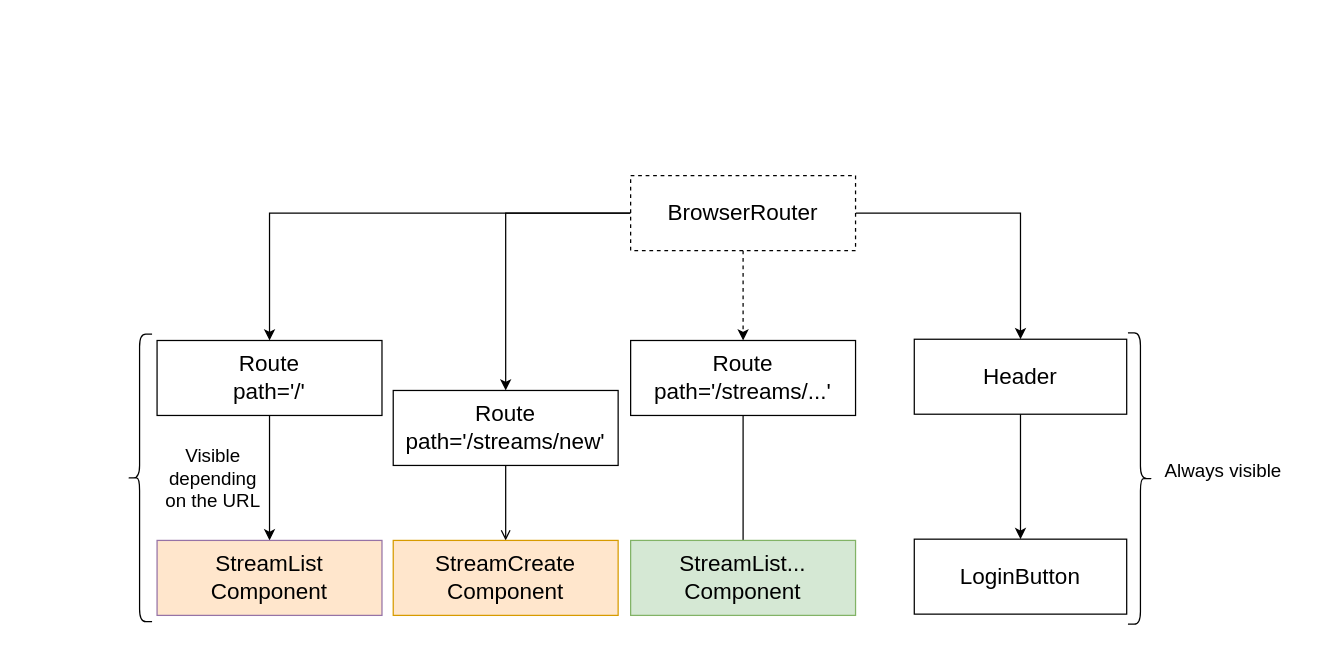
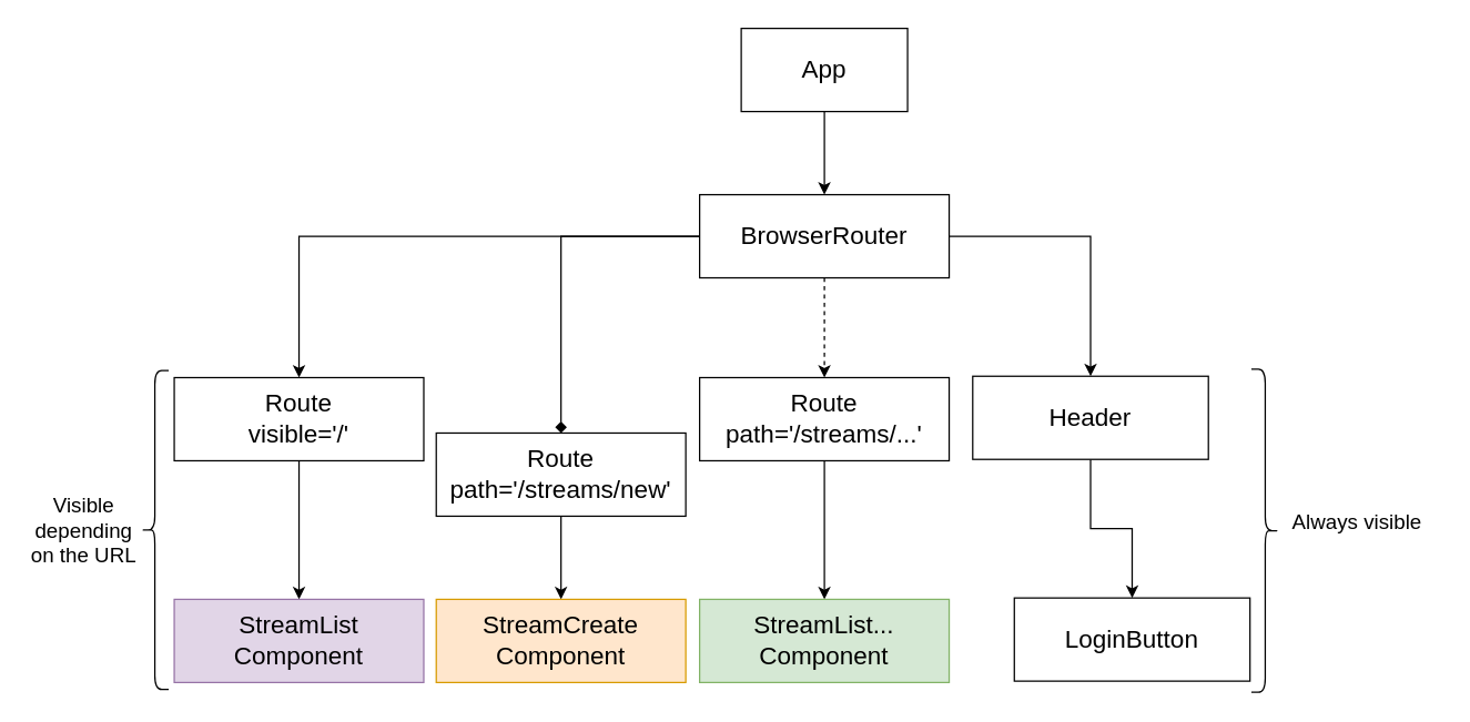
+ <mxCell id="4" value="&lt;font style=&quot;font-size: 18px;&quot;&gt;App&lt;/font&gt;" style="rounded=0;whiteSpace=wrap;html=1;" parent="1" vertex="1"><mxGeometry x="534" y="20" width="120" height="60" as="geometry" /></mxCell>
+ <mxCell id="3" style="edgeStyle=orthogonalEdgeStyle;rounded=0;orthogonalLoop=1;jettySize=auto;html=1;fontSize=18;" parent="1" source="4" target="10" edge="1"><mxGeometry relative="1" as="geometry" /></mxCell>
- <mxCell id="10" value="&lt;font style=&quot;font-size: 18px;&quot;&gt;BrowserRouter&lt;/font&gt;" style="rounded=0;whiteSpace=wrap;html=1;dashed=1;" parent="1" vertex="1"><mxGeometry x="504" y="140" width="180" height="60" as="geometry" /></mxCell>
+ <mxCell id="10" value="&lt;font style=&quot;font-size: 18px;&quot;&gt;BrowserRouter&lt;/font&gt;" style="rounded=0;whiteSpace=wrap;html=1;" parent="1" vertex="1"><mxGeometry x="504" y="140" width="180" height="60" as="geometry" /></mxCell>
- <mxCell id="6" value="&lt;font style=&quot;font-size: 18px;&quot;&gt;Header&lt;/font&gt;" style="rounded=0;whiteSpace=wrap;html=1;" parent="1" vertex="1"><mxGeometry x="731" y="271" width="170" height="60" as="geometry" /></mxCell>
+ <mxCell id="6" value="&lt;font style=&quot;font-size: 18px;&quot;&gt;Header&lt;/font&gt;" style="rounded=0;whiteSpace=wrap;html=1;" parent="1" vertex="1"><mxGeometry x="701" y="271" width="170" height="60" as="geometry" /></mxCell>
- <mxCell id="14" value="&lt;font style=&quot;font-size: 18px;&quot;&gt;Route&lt;br&gt;path='/'&lt;br&gt;&lt;/font&gt;" style="rounded=0;whiteSpace=wrap;html=1;" parent="1" vertex="1"><mxGeometry x="125" y="272" width="180" height="60" as="geometry" /></mxCell>
+ <mxCell id="14" value="&lt;font style=&quot;font-size: 18px;&quot;&gt;Route&lt;br&gt;visible='/'&lt;br&gt;&lt;/font&gt;" style="rounded=0;whiteSpace=wrap;html=1;" parent="1" vertex="1"><mxGeometry x="125" y="272" width="180" height="60" as="geometry" /></mxCell>
- <mxCell id="8" style="edgeStyle=orthogonalEdgeStyle;rounded=0;orthogonalLoop=1;jettySize=auto;html=1;fontSize=18;" parent="1" source="10" target="12" edge="1"><mxGeometry relative="1" as="geometry" /></mxCell>
+ <mxCell id="8" style="edgeStyle=orthogonalEdgeStyle;rounded=0;orthogonalLoop=1;jettySize=auto;html=1;fontSize=18;endArrow=diamond;" parent="1" source="10" target="12" edge="1"><mxGeometry relative="1" as="geometry" /></mxCell>
- <mxCell id="21" value="Visible&lt;br&gt;depending&lt;br&gt;on the URL" style="text;html=1;strokeColor=none;fillColor=none;align=center;verticalAlign=middle;whiteSpace=wrap;rounded=0;fontSize=15;" parent="1" vertex="1"><mxGeometry x="130" y="367" width="80" height="30" as="geometry" /></mxCell>
+ <mxCell id="21" value="Visible&lt;br&gt;depending&lt;br&gt;on the URL" style="text;html=1;strokeColor=none;fillColor=none;align=center;verticalAlign=middle;whiteSpace=wrap;rounded=0;fontSize=15;" parent="1" vertex="1"><mxGeometry x="20" y="367" width="80" height="30" as="geometry" /></mxCell>
- <mxCell id="11" style="edgeStyle=orthogonalEdgeStyle;rounded=0;orthogonalLoop=1;jettySize=auto;html=1;fontSize=18;endArrow=open;" parent="1" source="12" target="17" edge="1"><mxGeometry relative="1" as="geometry" /></mxCell>
+ <mxCell id="11" style="edgeStyle=orthogonalEdgeStyle;rounded=0;orthogonalLoop=1;jettySize=auto;html=1;fontSize=18;" parent="1" source="12" target="17" edge="1"><mxGeometry relative="1" as="geometry" /></mxCell>
- <mxCell id="22" style="edgeStyle=orthogonalEdgeStyle;rounded=0;orthogonalLoop=1;jettySize=auto;html=1;fontSize=18;endArrow=none;" parent="1" source="23" target="24" edge="1"><mxGeometry relative="1" as="geometry" /></mxCell>
+ <mxCell id="22" style="edgeStyle=orthogonalEdgeStyle;rounded=0;orthogonalLoop=1;jettySize=auto;html=1;fontSize=18;" parent="1" source="23" target="24" edge="1"><mxGeometry relative="1" as="geometry" /></mxCell>
- <mxCell id="16" value="&lt;font style=&quot;font-size: 18px;&quot;&gt;StreamList&lt;br&gt;Component&lt;br&gt;&lt;/font&gt;" style="rounded=0;whiteSpace=wrap;html=1;fillColor=#ffe6cc;strokeColor=#9673a6;" parent="1" vertex="1"><mxGeometry x="125" y="432" width="180" height="60" as="geometry" /></mxCell>
+ <mxCell id="16" value="&lt;font style=&quot;font-size: 18px;&quot;&gt;StreamList&lt;br&gt;Component&lt;br&gt;&lt;/font&gt;" style="rounded=0;whiteSpace=wrap;html=1;fillColor=#e1d5e7;strokeColor=#9673a6;" parent="1" vertex="1"><mxGeometry x="125" y="432" width="180" height="60" as="geometry" /></mxCell>
